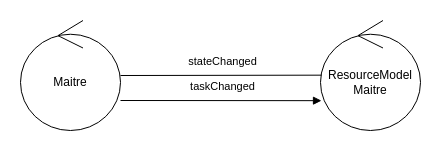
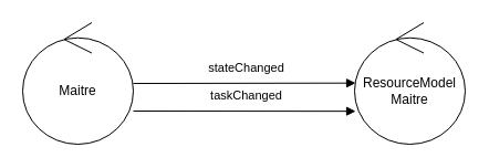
- <mxCell id="4" value="stateChanged" style="html=1;verticalAlign=bottom;endArrow=none;entryX=0.01;entryY=0.497;entryDx=0;entryDy=0;entryPerimeter=0;" edge="1" parent="1" source="2" target="3"><mxGeometry x="0.015" y="5" width="80" relative="1" as="geometry"><mxPoint x="120" y="75" as="sourcePoint" /><mxPoint x="200" y="75" as="targetPoint" /><mxPoint as="offset" /></mxGeometry></mxCell>
+ <mxCell id="4" value="stateChanged" style="html=1;verticalAlign=bottom;endArrow=block;entryX=0.01;entryY=0.497;entryDx=0;entryDy=0;entryPerimeter=0;" edge="1" parent="1" source="2" target="3"><mxGeometry x="0.015" y="5" width="80" relative="1" as="geometry"><mxPoint x="120" y="75" as="sourcePoint" /><mxPoint x="200" y="75" as="targetPoint" /><mxPoint as="offset" /></mxGeometry></mxCell>
